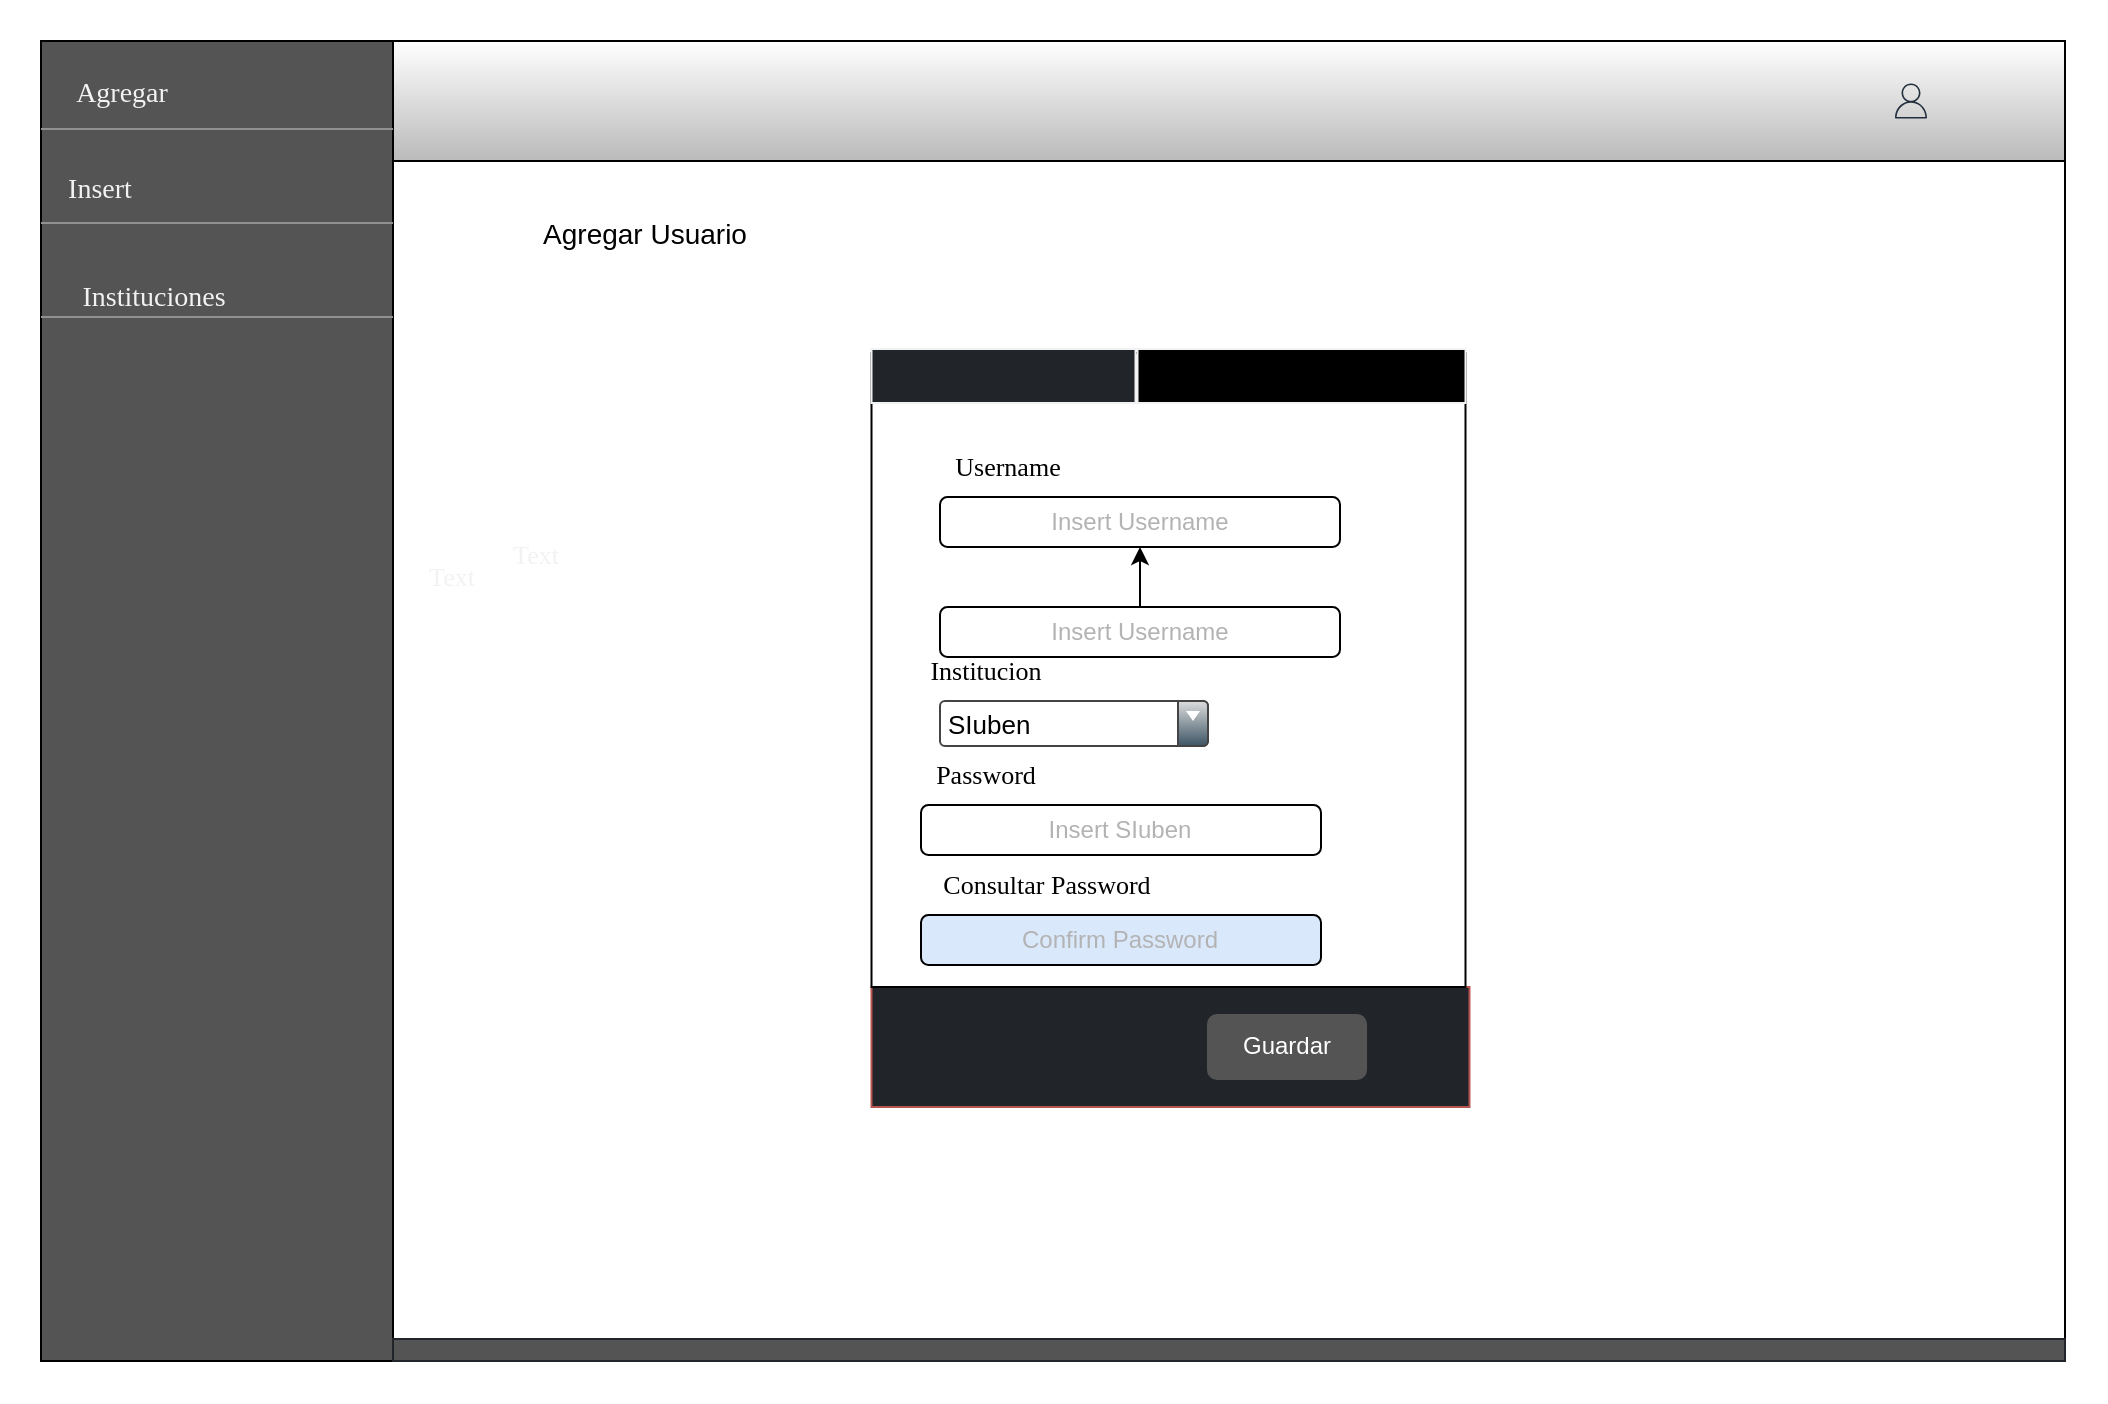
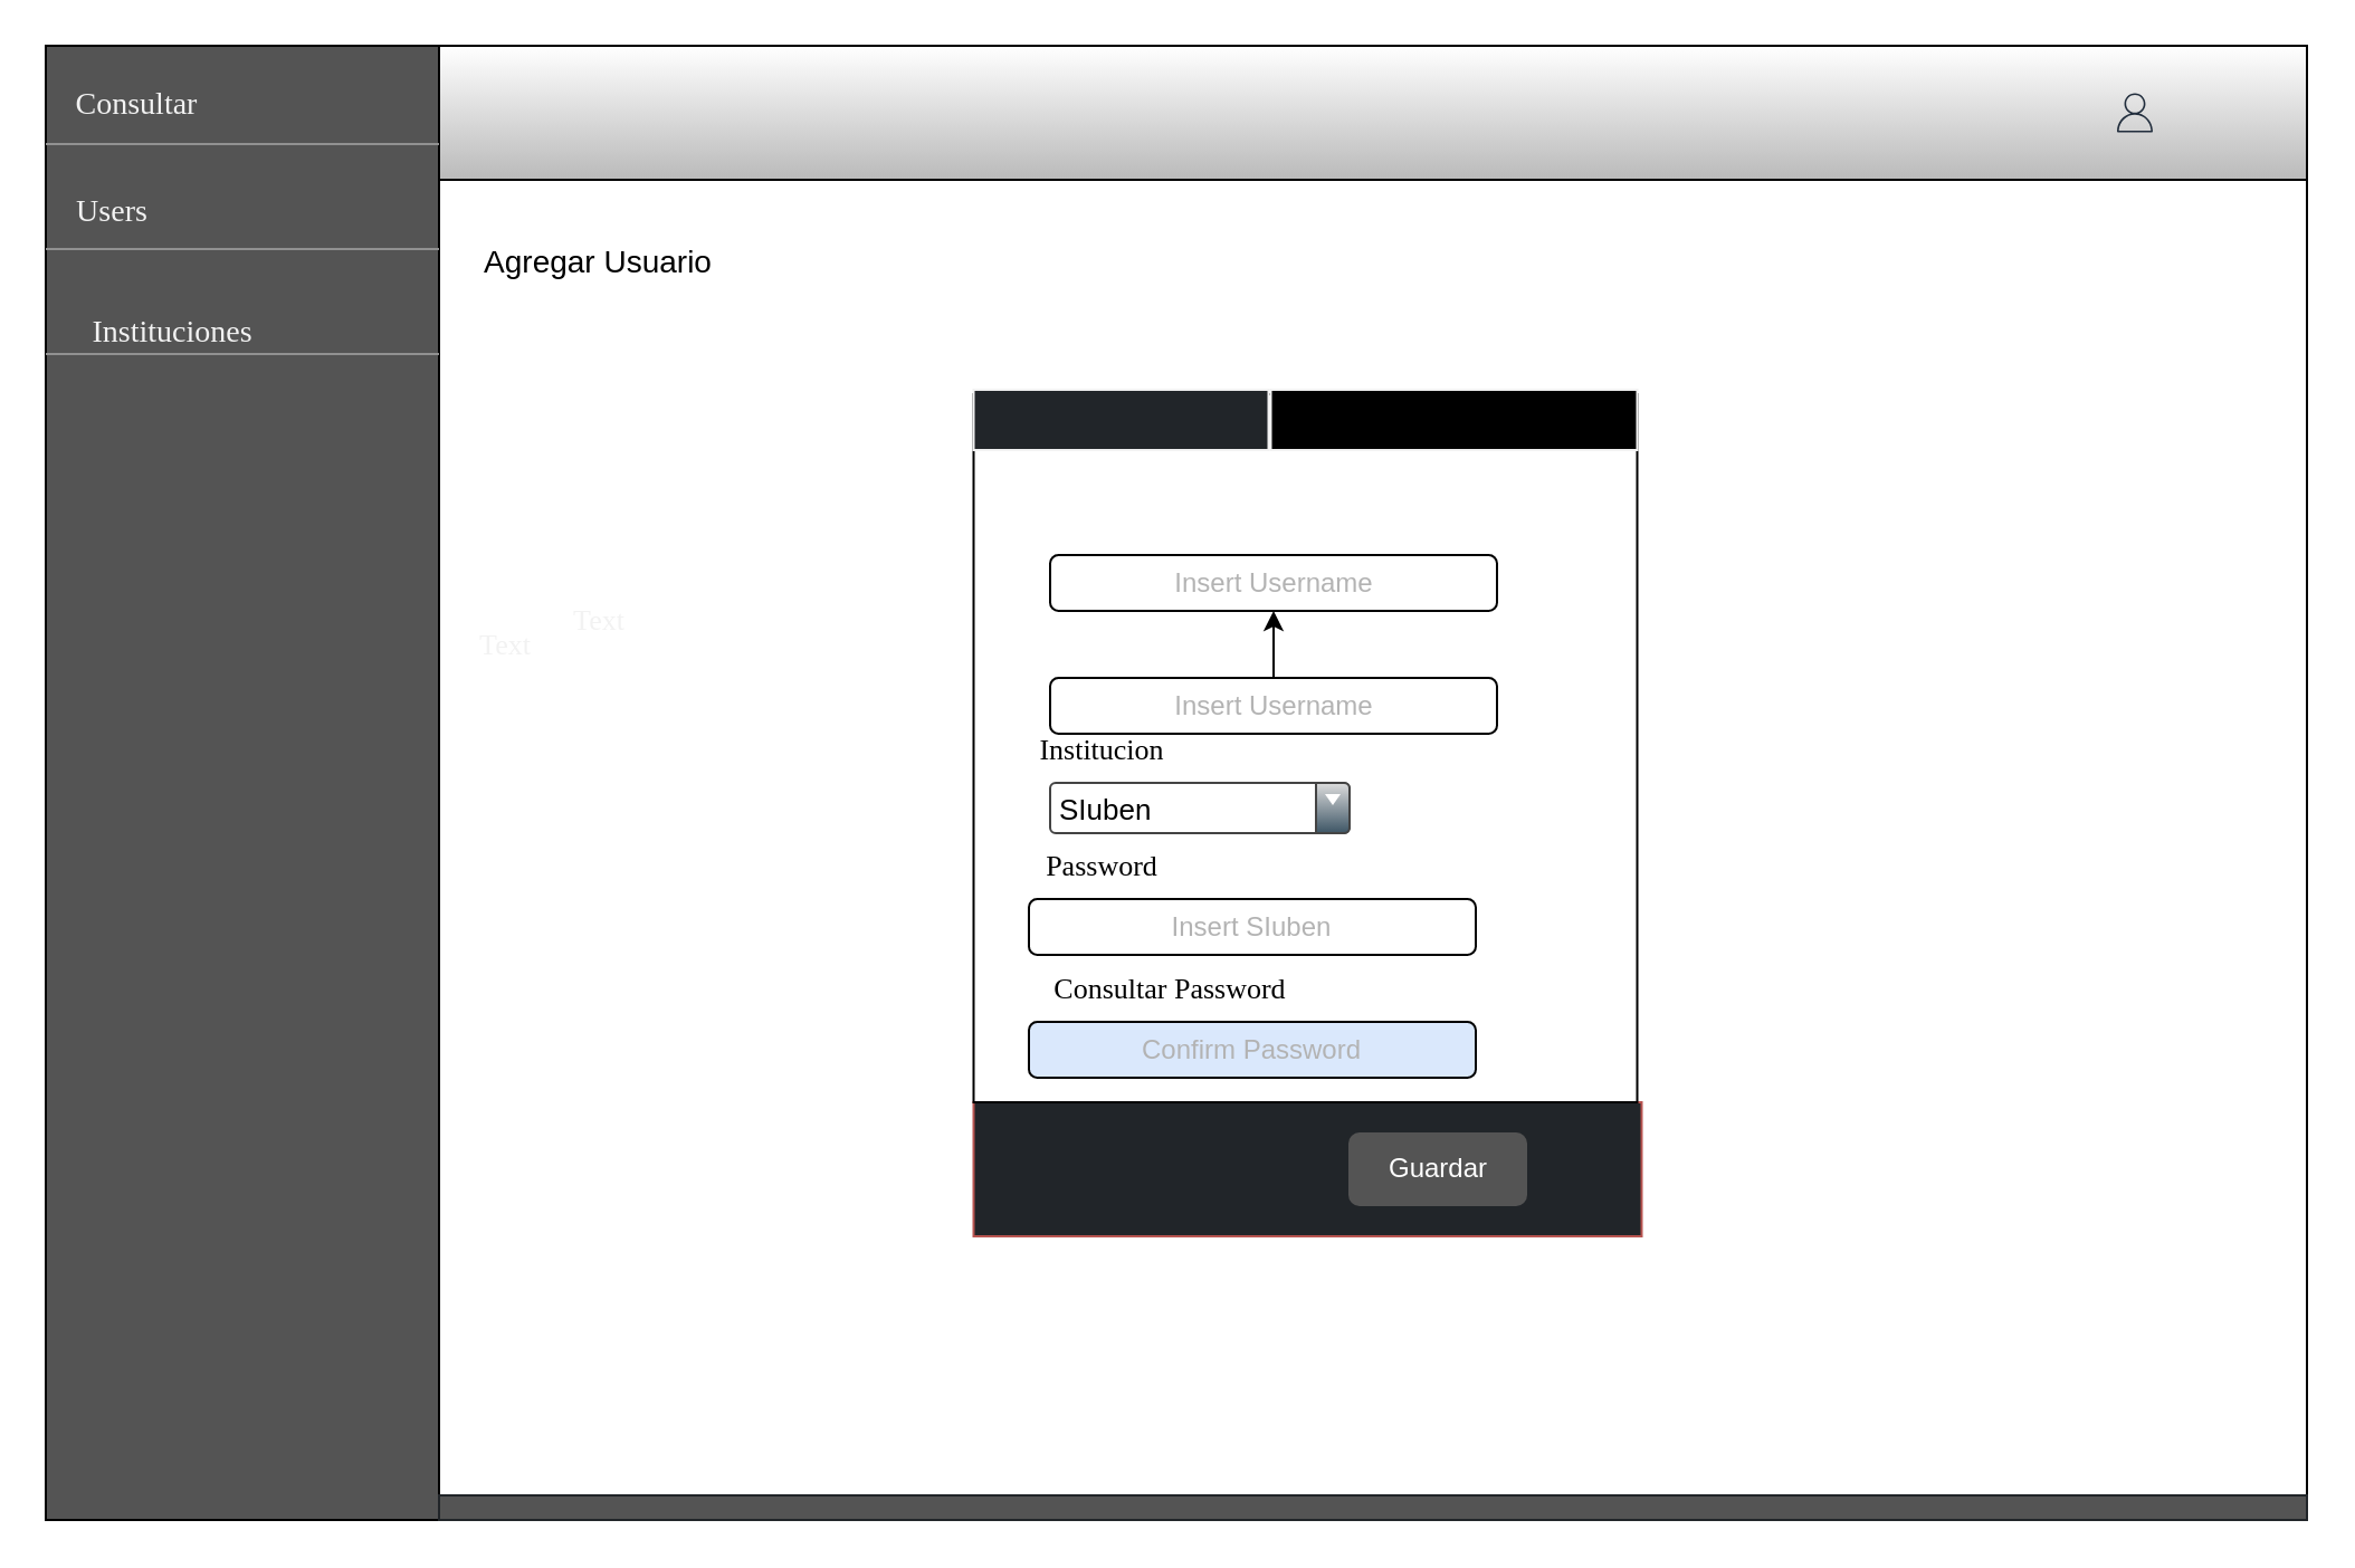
- <mxCell id="10" value="&lt;font style=&quot;font-size: 14px&quot; face=&quot;Times New Roman&quot;&gt;Agregar&lt;/font&gt;" style="text;html=1;strokeColor=none;fillColor=none;align=center;verticalAlign=middle;whiteSpace=wrap;rounded=0;fontSize=17;fontColor=#F2F2F2;" parent="1" vertex="1"><mxGeometry x="31" y="31" width="60" height="30" as="geometry" /></mxCell>
+ <mxCell id="10" value="&lt;font style=&quot;font-size: 14px&quot; face=&quot;Times New Roman&quot;&gt;Consultar&lt;/font&gt;" style="text;html=1;strokeColor=none;fillColor=none;align=center;verticalAlign=middle;whiteSpace=wrap;rounded=0;fontSize=17;fontColor=#F2F2F2;" parent="1" vertex="1"><mxGeometry x="31" y="31" width="60" height="30" as="geometry" /></mxCell>
- <mxCell id="12" value="Insert" style="text;html=1;strokeColor=none;fillColor=none;align=center;verticalAlign=middle;whiteSpace=wrap;rounded=0;fontFamily=Times New Roman;fontSize=14;fontColor=#F2F2F2;" parent="1" vertex="1"><mxGeometry y="80" width="60" height="30" as="geometry" x="20" /></mxCell>
+ <mxCell id="12" value="Users" style="text;html=1;strokeColor=none;fillColor=none;align=center;verticalAlign=middle;whiteSpace=wrap;rounded=0;fontFamily=Times New Roman;fontSize=14;fontColor=#F2F2F2;" parent="1" vertex="1"><mxGeometry y="80" width="60" height="30" as="geometry" x="20" /></mxCell>
- <mxCell id="6" value="&lt;font color=&quot;#000000&quot;&gt;Agregar Usuario&lt;/font&gt;" style="text;html=1;strokeColor=none;fillColor=none;align=center;verticalAlign=middle;whiteSpace=wrap;rounded=0;fontSize=14;fontColor=#A1A1A1;" parent="1" vertex="1"><mxGeometry x="251" y="97" width="143" height="39" as="geometry" /></mxCell>
+ <mxCell id="6" value="&lt;font color=&quot;#000000&quot;&gt;Agregar Usuario&lt;/font&gt;" style="text;html=1;strokeColor=none;fillColor=none;align=center;verticalAlign=middle;whiteSpace=wrap;rounded=0;fontSize=14;fontColor=#A1A1A1;" parent="1" vertex="1"><mxGeometry x="196" y="97" width="143" height="39" as="geometry" /></mxCell>
- <mxCell id="22" value="Username" style="text;html=1;strokeColor=none;fillColor=none;align=center;verticalAlign=middle;whiteSpace=wrap;rounded=0;shadow=0;labelBackgroundColor=none;labelBorderColor=none;fontFamily=Times New Roman;fontSize=13;fontColor=#000000;" parent="1" vertex="1"><mxGeometry x="460" y="218" width="88" height="30" as="geometry" /></mxCell>
